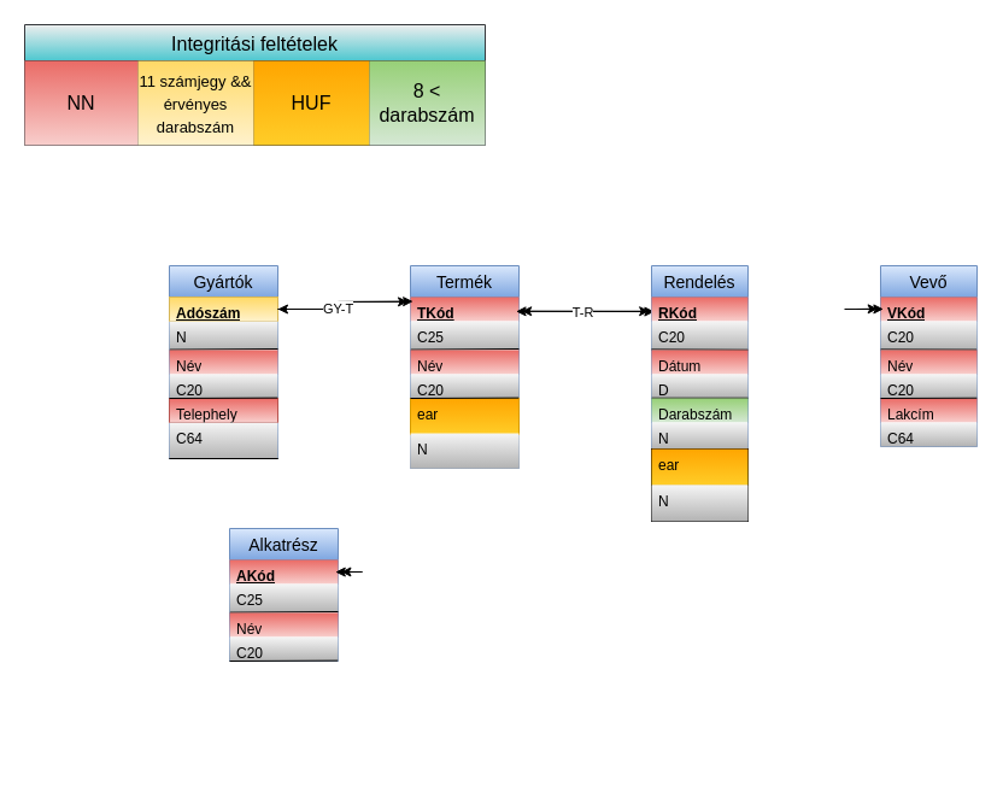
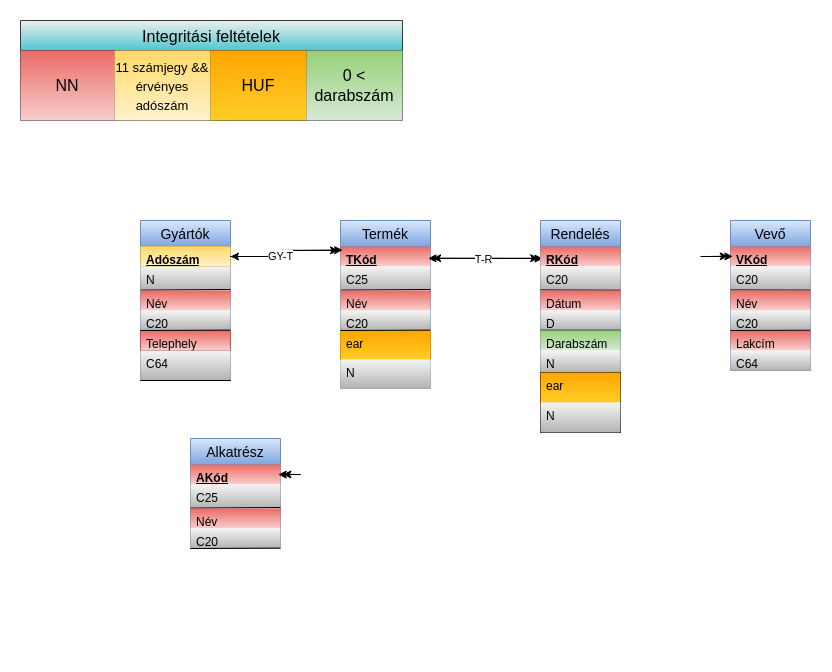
- <mxCell id="34" value="&lt;font size=&quot;2&quot;&gt;11&lt;/font&gt;&lt;span style=&quot;font-size: small;&quot;&gt;&amp;nbsp;számjegy &amp;amp;&amp;amp; érvényes darabszám&lt;/span&gt;" style="shape=partialRectangle;html=1;whiteSpace=wrap;connectable=0;strokeColor=#d6b656;overflow=hidden;fillColor=#fff2cc;top=0;left=0;bottom=0;right=0;pointerEvents=1;fontSize=16;gradientColor=#ffd966;gradientDirection=north;" parent="32" vertex="1"><mxGeometry x="94" width="96" height="70" as="geometry"><mxRectangle width="96" height="70" as="alternateBounds" /></mxGeometry></mxCell>
+ <mxCell id="34" value="&lt;font size=&quot;2&quot;&gt;11&lt;/font&gt;&lt;span style=&quot;font-size: small;&quot;&gt;&amp;nbsp;számjegy &amp;amp;&amp;amp; érvényes adószám&lt;/span&gt;" style="shape=partialRectangle;html=1;whiteSpace=wrap;connectable=0;strokeColor=#d6b656;overflow=hidden;fillColor=#fff2cc;top=0;left=0;bottom=0;right=0;pointerEvents=1;fontSize=16;gradientColor=#ffd966;gradientDirection=north;" parent="32" vertex="1"><mxGeometry x="94" width="96" height="70" as="geometry"><mxRectangle width="96" height="70" as="alternateBounds" /></mxGeometry></mxCell>
- <mxCell id="36" value="8 &amp;lt; darabszám" style="shape=partialRectangle;html=1;whiteSpace=wrap;connectable=0;strokeColor=#82b366;overflow=hidden;fillColor=#d5e8d4;top=0;left=0;bottom=0;right=0;pointerEvents=1;fontSize=16;gradientColor=#97d077;gradientDirection=north;" parent="32" vertex="1"><mxGeometry x="286" width="96" height="70" as="geometry"><mxRectangle width="96" height="70" as="alternateBounds" /></mxGeometry></mxCell>
+ <mxCell id="36" value="0 &amp;lt; darabszám" style="shape=partialRectangle;html=1;whiteSpace=wrap;connectable=0;strokeColor=#82b366;overflow=hidden;fillColor=#d5e8d4;top=0;left=0;bottom=0;right=0;pointerEvents=1;fontSize=16;gradientColor=#97d077;gradientDirection=north;" parent="32" vertex="1"><mxGeometry x="286" width="96" height="70" as="geometry"><mxRectangle width="96" height="70" as="alternateBounds" /></mxGeometry></mxCell>
